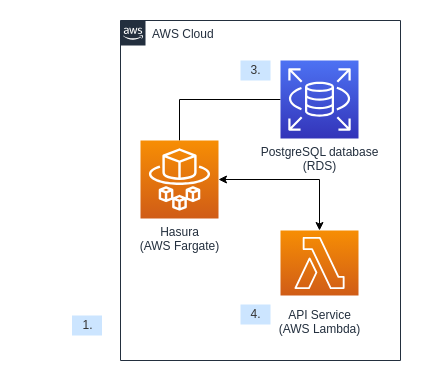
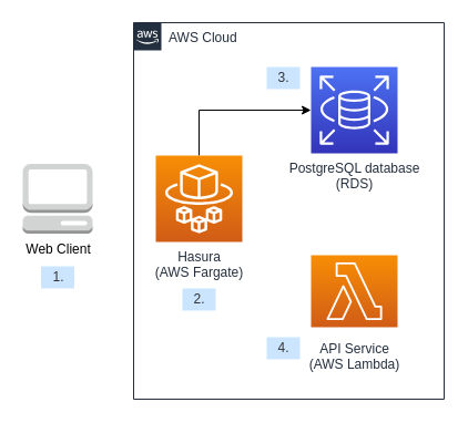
- <mxCell id="4" style="edgeStyle=orthogonalEdgeStyle;rounded=0;orthogonalLoop=1;jettySize=auto;html=1;startArrow=none;startFill=0;endArrow=none;" edge="1" parent="2" source="5" target="7"><mxGeometry relative="1" as="geometry"><Array as="points"><mxPoint x="59" y="79" /></Array></mxGeometry></mxCell>
+ <mxCell id="4" style="edgeStyle=orthogonalEdgeStyle;rounded=0;orthogonalLoop=1;jettySize=auto;html=1;startArrow=none;startFill=0;" edge="1" parent="2" source="5" target="7"><mxGeometry relative="1" as="geometry"><Array as="points"><mxPoint x="59" y="79" /></Array></mxGeometry></mxCell>
+ <mxCell id="11" value="Web Client" style="outlineConnect=0;dashed=0;verticalLabelPosition=bottom;verticalAlign=top;align=center;html=1;shape=mxgraph.aws3.management_console;fillColor=#D2D3D3;gradientColor=none;" vertex="1" parent="1"><mxGeometry x="20" y="147.5" width="63" height="63" as="geometry" /></mxCell>
- <mxCell id="3" style="edgeStyle=orthogonalEdgeStyle;rounded=0;orthogonalLoop=1;jettySize=auto;html=1;startArrow=classic;startFill=1;" edge="1" parent="2" source="5" target="6"><mxGeometry relative="1" as="geometry"><Array as="points"><mxPoint x="199" y="159" /></Array></mxGeometry></mxCell>
+ <mxCell id="8" value="2." style="text;html=1;align=center;verticalAlign=middle;resizable=0;points=[];autosize=1;strokeColor=none;fillColor=#CCE5FF;fontColor=#333333;" vertex="1" parent="2"><mxGeometry x="44" y="240" width="30" height="20" as="geometry" /></mxCell>
- <mxCell id="12" value="1." style="text;html=1;align=center;verticalAlign=middle;resizable=0;points=[];autosize=1;strokeColor=none;fillColor=#CCE5FF;fontColor=#333333;" vertex="1" parent="1"><mxGeometry x="71.5" y="315" width="30" height="20" as="geometry" /></mxCell>
+ <mxCell id="12" value="1." style="text;html=1;align=center;verticalAlign=middle;resizable=0;points=[];autosize=1;strokeColor=none;fillColor=#CCE5FF;fontColor=#333333;" vertex="1" parent="1"><mxGeometry x="36.5" y="240" width="30" height="20" as="geometry" /></mxCell>
